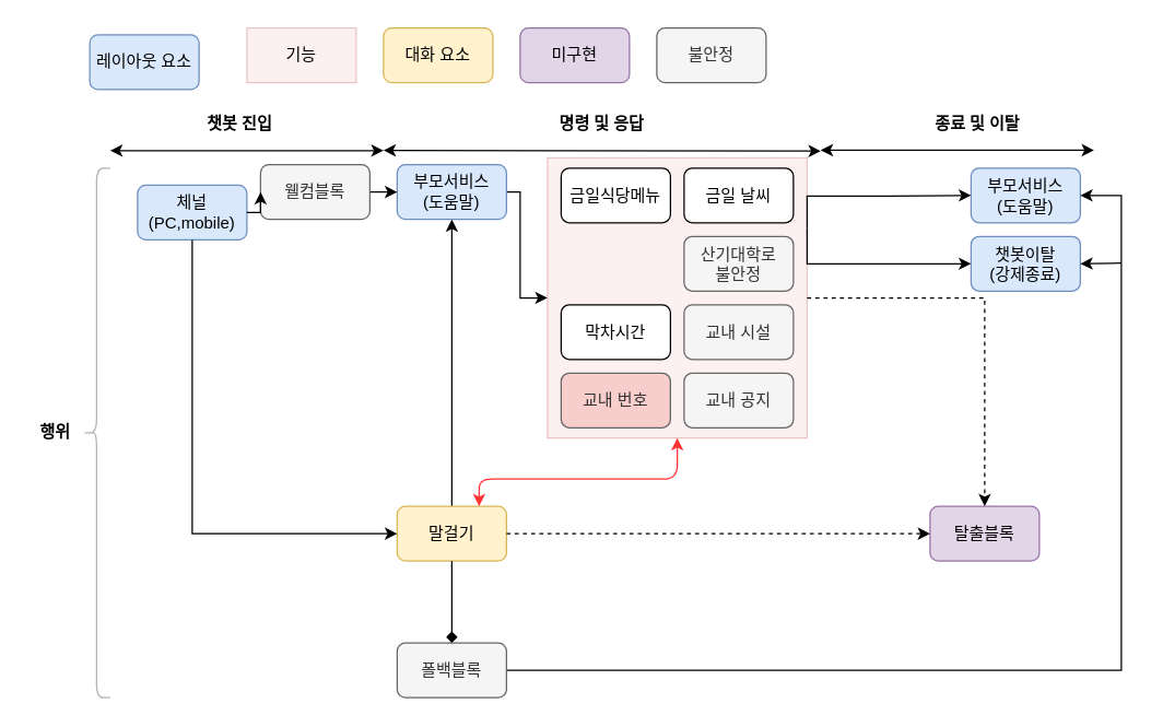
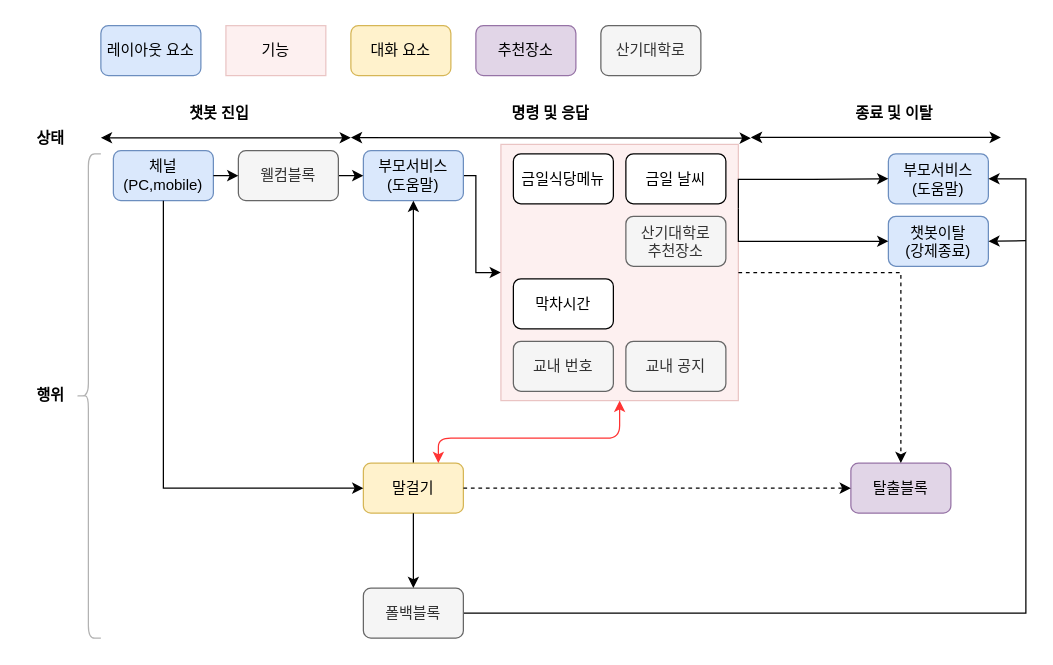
- <mxCell id="42" value="미구현" style="rounded=1;whiteSpace=wrap;html=1;fillColor=#e1d5e7;strokeColor=#9673a6;" vertex="1" parent="2"><mxGeometry x="360" width="80" height="40" as="geometry" /></mxCell>
+ <mxCell id="42" value="추천장소" style="rounded=1;whiteSpace=wrap;html=1;fillColor=#e1d5e7;strokeColor=#9673a6;" vertex="1" parent="2"><mxGeometry x="360" width="80" height="40" as="geometry" /></mxCell>
- <mxCell id="43" value="불안정" style="rounded=1;whiteSpace=wrap;html=1;fillColor=#f5f5f5;strokeColor=#666666;fontColor=#333333;" vertex="1" parent="2"><mxGeometry x="460" width="80" height="40" as="geometry" /></mxCell>
+ <mxCell id="43" value="산기대학로" style="rounded=1;whiteSpace=wrap;html=1;fillColor=#f5f5f5;strokeColor=#666666;fontColor=#333333;" vertex="1" parent="2"><mxGeometry x="460" width="80" height="40" as="geometry" /></mxCell>
- <mxCell id="39" value="레이아웃 요소" style="rounded=1;whiteSpace=wrap;html=1;fillColor=#dae8fc;strokeColor=#6c8ebf;" vertex="1" parent="2"><mxGeometry x="45" y="5" width="80" height="40" as="geometry" /></mxCell>
+ <mxCell id="39" value="레이아웃 요소" style="rounded=1;whiteSpace=wrap;html=1;fillColor=#dae8fc;strokeColor=#6c8ebf;" vertex="1" parent="2"><mxGeometry x="60" width="80" height="40" as="geometry" /></mxCell>
+ <mxCell id="5" value="상태" style="text;html=1;strokeColor=none;fillColor=none;align=center;verticalAlign=middle;whiteSpace=wrap;rounded=0;fontStyle=1" vertex="1" parent="2"><mxGeometry y="80" width="40" height="20" as="geometry" /></mxCell>
- <mxCell id="7" value="체널&lt;br&gt;(PC,mobile)" style="rounded=1;whiteSpace=wrap;html=1;fillColor=#dae8fc;strokeColor=#6c8ebf;" vertex="1" parent="2"><mxGeometry x="80" y="115" width="80" height="40" as="geometry" /></mxCell>
+ <mxCell id="7" value="체널&lt;br&gt;(PC,mobile)" style="rounded=1;whiteSpace=wrap;html=1;fillColor=#dae8fc;strokeColor=#6c8ebf;" vertex="1" parent="2"><mxGeometry x="70" y="100" width="80" height="40" as="geometry" /></mxCell>
- <mxCell id="35" value="산기대학로&lt;br&gt;불안정" style="rounded=1;whiteSpace=wrap;html=1;fillColor=#f5f5f5;strokeColor=#666666;fontColor=#333333;" vertex="1" parent="2"><mxGeometry x="480" y="152.5" width="80" height="40" as="geometry" /></mxCell>
+ <mxCell id="35" value="산기대학로&lt;br&gt;추천장소" style="rounded=1;whiteSpace=wrap;html=1;fillColor=#f5f5f5;strokeColor=#666666;fontColor=#333333;" vertex="1" parent="2"><mxGeometry x="480" y="152.5" width="80" height="40" as="geometry" /></mxCell>
- <mxCell id="34" value="교내 시설" style="rounded=1;whiteSpace=wrap;html=1;fillColor=#f5f5f5;strokeColor=#666666;fontColor=#333333;" vertex="1" parent="2"><mxGeometry x="480" y="202.5" width="80" height="40" as="geometry" /></mxCell>
- <mxCell id="31" value="교내 번호" style="rounded=1;whiteSpace=wrap;html=1;fillColor=#f8cecc;strokeColor=#666666;fontColor=#333333;" vertex="1" parent="2"><mxGeometry x="390" y="252.5" width="80" height="40" as="geometry" /></mxCell>
+ <mxCell id="31" value="교내 번호" style="rounded=1;whiteSpace=wrap;html=1;fillColor=#f5f5f5;strokeColor=#666666;fontColor=#333333;" vertex="1" parent="2"><mxGeometry x="390" y="252.5" width="80" height="40" as="geometry" /></mxCell>
- <mxCell id="27" value="" style="edgeStyle=orthogonalEdgeStyle;rounded=0;orthogonalLoop=1;jettySize=auto;html=1;endArrow=diamond;" edge="1" parent="2" source="15" target="26"><mxGeometry relative="1" as="geometry" /></mxCell>
+ <mxCell id="27" value="" style="edgeStyle=orthogonalEdgeStyle;rounded=0;orthogonalLoop=1;jettySize=auto;html=1;" edge="1" parent="2" source="15" target="26"><mxGeometry relative="1" as="geometry" /></mxCell>
